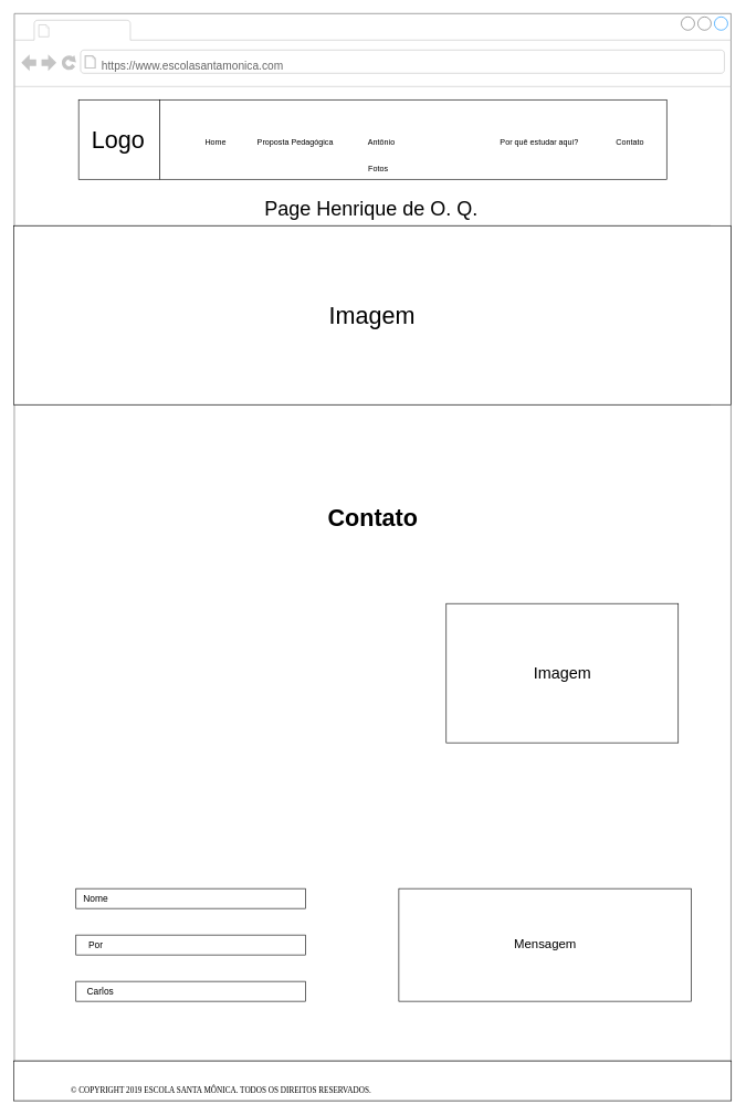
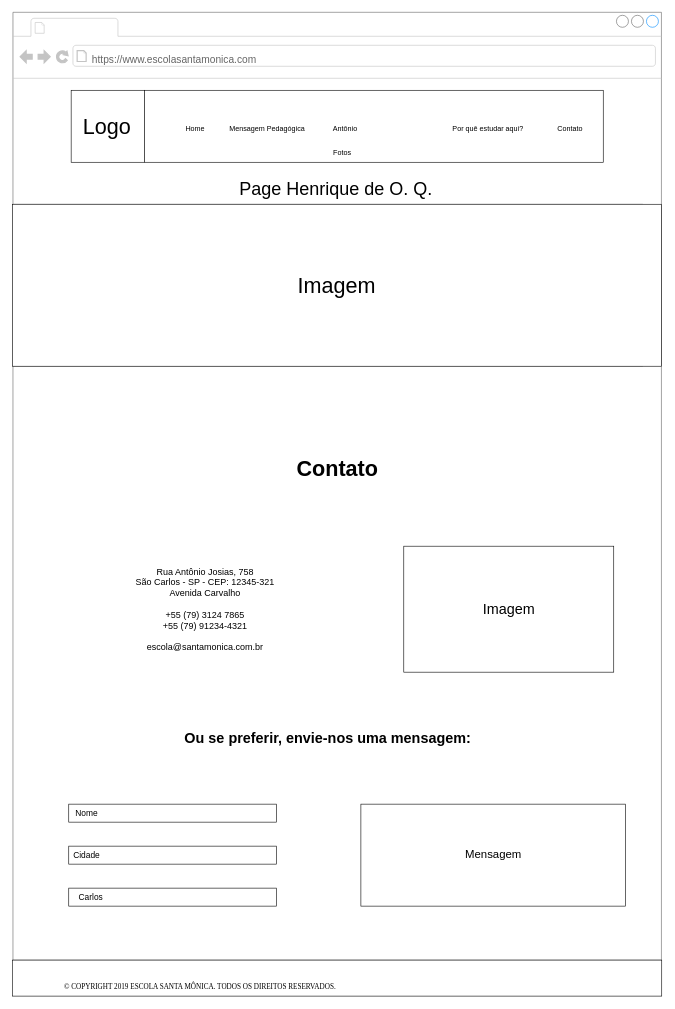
- <mxCell id="10" value="Proposta Pedagógica" style="text;html=1;strokeColor=none;fillColor=none;align=center;verticalAlign=middle;whiteSpace=wrap;rounded=0;" parent="2" vertex="1"><mxGeometry x="354" y="185" width="140" height="20" as="geometry" /></mxCell>
+ <mxCell id="10" value="Mensagem Pedagógica" style="text;html=1;strokeColor=none;fillColor=none;align=center;verticalAlign=middle;whiteSpace=wrap;rounded=0;" parent="2" vertex="1"><mxGeometry x="354" y="185" width="140" height="20" as="geometry" /></mxCell>
+ <mxCell id="17" value="&lt;font style=&quot;font-size: 15px&quot;&gt;Rua Antônio Josias, 758&lt;br&gt;São Carlos - SP - CEP: 12345-321&lt;br&gt;Avenida Carvalho&lt;br&gt;&lt;br&gt;+55 (79) 3124 7865&lt;br&gt;+55 (79) 91234-4321&lt;br&gt;&lt;br&gt;escola@santamonica.com.br&lt;/font&gt;" style="text;html=1;strokeColor=none;fillColor=none;align=center;verticalAlign=middle;whiteSpace=wrap;rounded=0;" parent="2" vertex="1"><mxGeometry x="142.5" y="900" width="355" height="190" as="geometry" /></mxCell>
+ <mxCell id="20" value="&lt;font style=&quot;font-size: 24px&quot;&gt;&lt;b&gt;Ou se preferir, envie-nos uma mensagem:&lt;/b&gt;&lt;/font&gt;" style="text;html=1;strokeColor=none;fillColor=none;align=center;verticalAlign=middle;whiteSpace=wrap;rounded=0;" parent="2" vertex="1"><mxGeometry x="245" y="1200" width="560" height="20" as="geometry" /></mxCell>
- <mxCell id="26" value="&lt;font style=&quot;font-size: 14px&quot;&gt;Por&lt;/font&gt;" style="text;html=1;strokeColor=none;fillColor=none;align=center;verticalAlign=middle;whiteSpace=wrap;rounded=0;" parent="2" vertex="1"><mxGeometry x="102.5" y="1395" width="40" height="20" as="geometry" /></mxCell>
+ <mxCell id="26" value="&lt;font style=&quot;font-size: 14px&quot;&gt;Cidade&lt;/font&gt;" style="text;html=1;strokeColor=none;fillColor=none;align=center;verticalAlign=middle;whiteSpace=wrap;rounded=0;" parent="2" vertex="1"><mxGeometry x="102.5" y="1395" width="40" height="20" as="geometry" /></mxCell>
